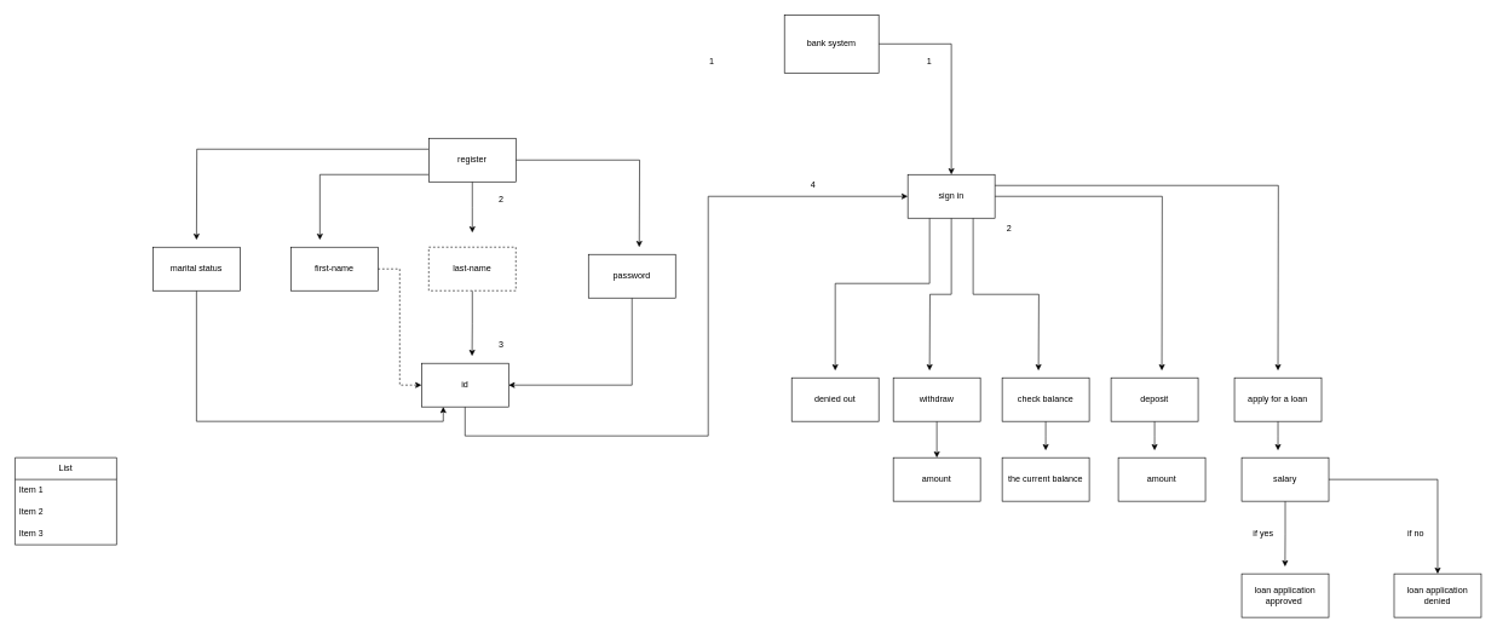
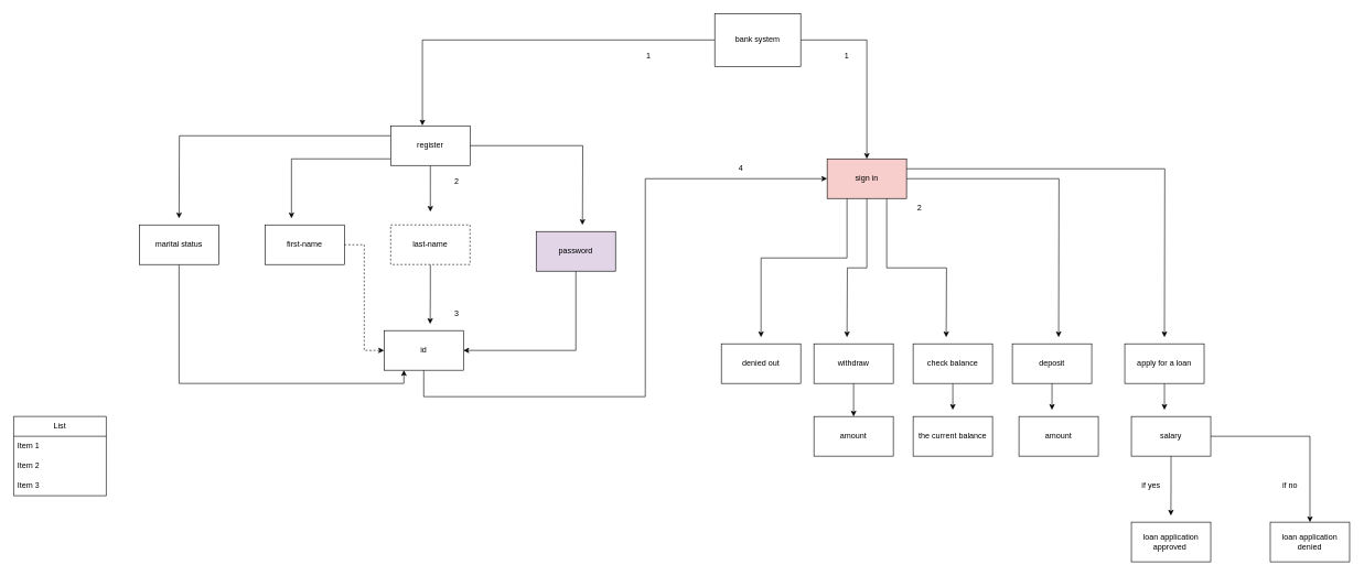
+ <mxCell id="15" style="edgeStyle=orthogonalEdgeStyle;rounded=0;orthogonalLoop=1;jettySize=auto;html=1;entryX=0.4;entryY=-0.01;entryDx=0;entryDy=0;entryPerimeter=0;" parent="1" source="3" target="8" edge="1"><mxGeometry relative="1" as="geometry" /></mxCell>
- <mxCell id="14" value="sign in" style="rounded=0;whiteSpace=wrap;html=1;" parent="1" vertex="1"><mxGeometry x="1250" y="240" width="120" height="60" as="geometry" /></mxCell>
+ <mxCell id="14" value="sign in" style="rounded=0;whiteSpace=wrap;html=1;fillColor=#f8cecc;" parent="1" vertex="1"><mxGeometry x="1250" y="240" width="120" height="60" as="geometry" /></mxCell>
- <mxCell id="35" value="password" style="rounded=0;whiteSpace=wrap;html=1;" parent="1" vertex="1"><mxGeometry y="350" width="120" height="60" as="geometry" x="810" /></mxCell>
+ <mxCell id="35" value="password" style="rounded=0;whiteSpace=wrap;html=1;fillColor=#e1d5e7;" parent="1" vertex="1"><mxGeometry y="350" width="120" height="60" as="geometry" x="810" /></mxCell>
